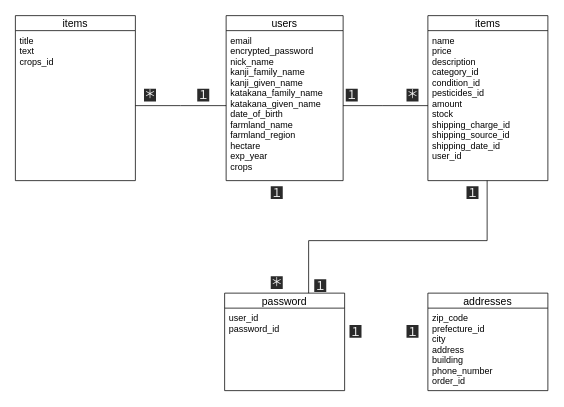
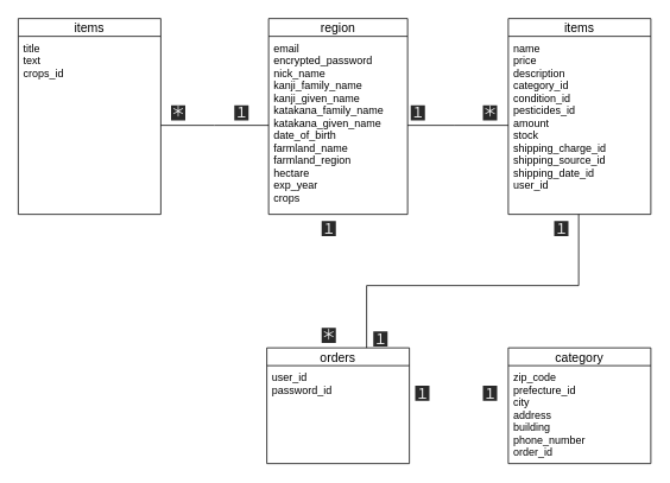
- <mxCell id="3" value="users" style="swimlane;fontStyle=0;childLayout=stackLayout;horizontal=1;startSize=20;horizontalStack=0;resizeParent=1;resizeParentMax=0;resizeLast=0;collapsible=1;marginBottom=0;align=center;fontSize=14;" parent="1" vertex="1"><mxGeometry x="301" y="20" width="156" height="220" as="geometry"><mxRectangle x="164" y="180" width="70" height="20" as="alternateBounds" /></mxGeometry></mxCell>
+ <mxCell id="3" value="region" style="swimlane;fontStyle=0;childLayout=stackLayout;horizontal=1;startSize=20;horizontalStack=0;resizeParent=1;resizeParentMax=0;resizeLast=0;collapsible=1;marginBottom=0;align=center;fontSize=14;" parent="1" vertex="1"><mxGeometry x="301" y="20" width="156" height="220" as="geometry"><mxRectangle x="164" y="180" width="70" height="20" as="alternateBounds" /></mxGeometry></mxCell>
- <mxCell id="7" value="password" style="swimlane;fontStyle=0;childLayout=stackLayout;horizontal=1;startSize=20;horizontalStack=0;resizeParent=1;resizeParentMax=0;resizeLast=0;collapsible=1;marginBottom=0;align=center;fontSize=14;" parent="1" vertex="1"><mxGeometry x="299" y="390" width="160" height="130" as="geometry"><mxRectangle x="100" y="220" width="70" height="20" as="alternateBounds" /></mxGeometry></mxCell>
+ <mxCell id="7" value="orders" style="swimlane;fontStyle=0;childLayout=stackLayout;horizontal=1;startSize=20;horizontalStack=0;resizeParent=1;resizeParentMax=0;resizeLast=0;collapsible=1;marginBottom=0;align=center;fontSize=14;" parent="1" vertex="1"><mxGeometry x="299" y="390" width="160" height="130" as="geometry"><mxRectangle x="100" y="220" width="70" height="20" as="alternateBounds" /></mxGeometry></mxCell>
- <mxCell id="15" value="addresses" style="swimlane;fontStyle=0;childLayout=stackLayout;horizontal=1;startSize=20;horizontalStack=0;resizeParent=1;resizeParentMax=0;resizeLast=0;collapsible=1;marginBottom=0;align=center;fontSize=14;" parent="1" vertex="1"><mxGeometry x="570" y="390" width="160" height="130" as="geometry"><mxRectangle x="100" y="220" width="70" height="20" as="alternateBounds" /></mxGeometry></mxCell>
+ <mxCell id="15" value="category" style="swimlane;fontStyle=0;childLayout=stackLayout;horizontal=1;startSize=20;horizontalStack=0;resizeParent=1;resizeParentMax=0;resizeLast=0;collapsible=1;marginBottom=0;align=center;fontSize=14;" parent="1" vertex="1"><mxGeometry x="570" y="390" width="160" height="130" as="geometry"><mxRectangle x="100" y="220" width="70" height="20" as="alternateBounds" /></mxGeometry></mxCell>
